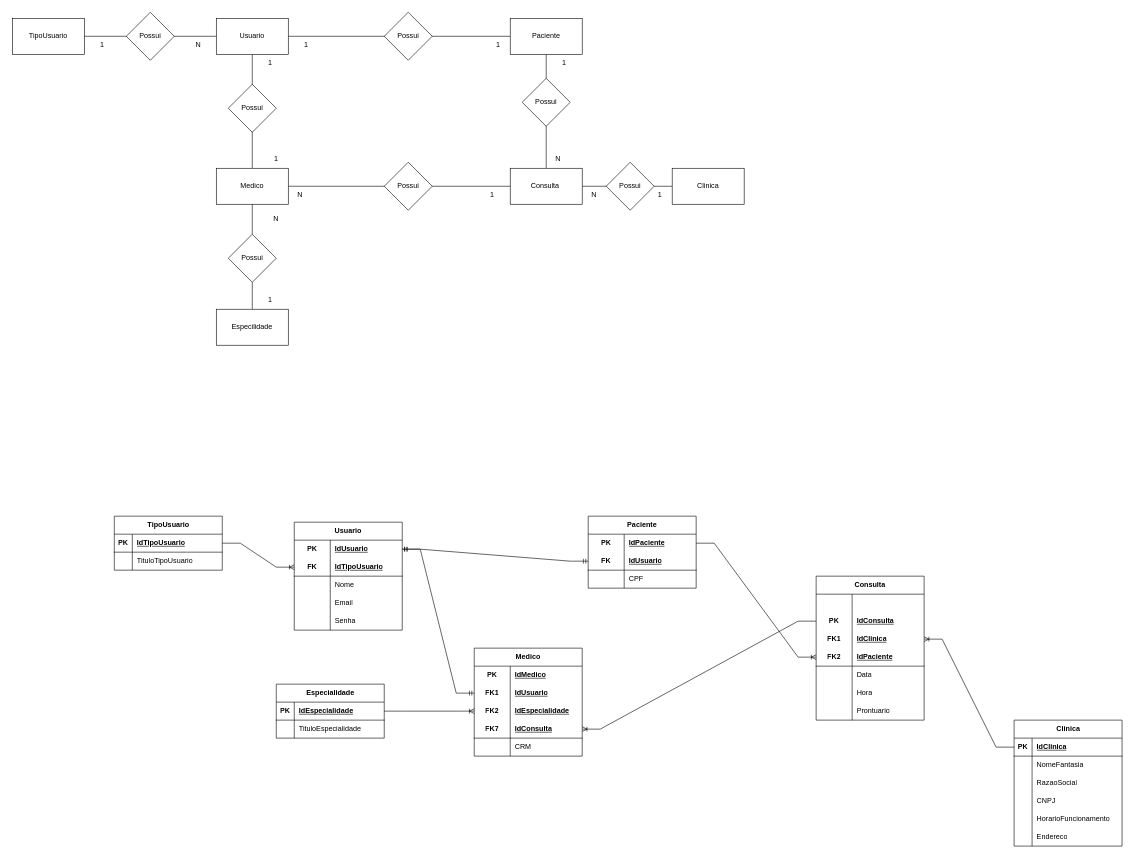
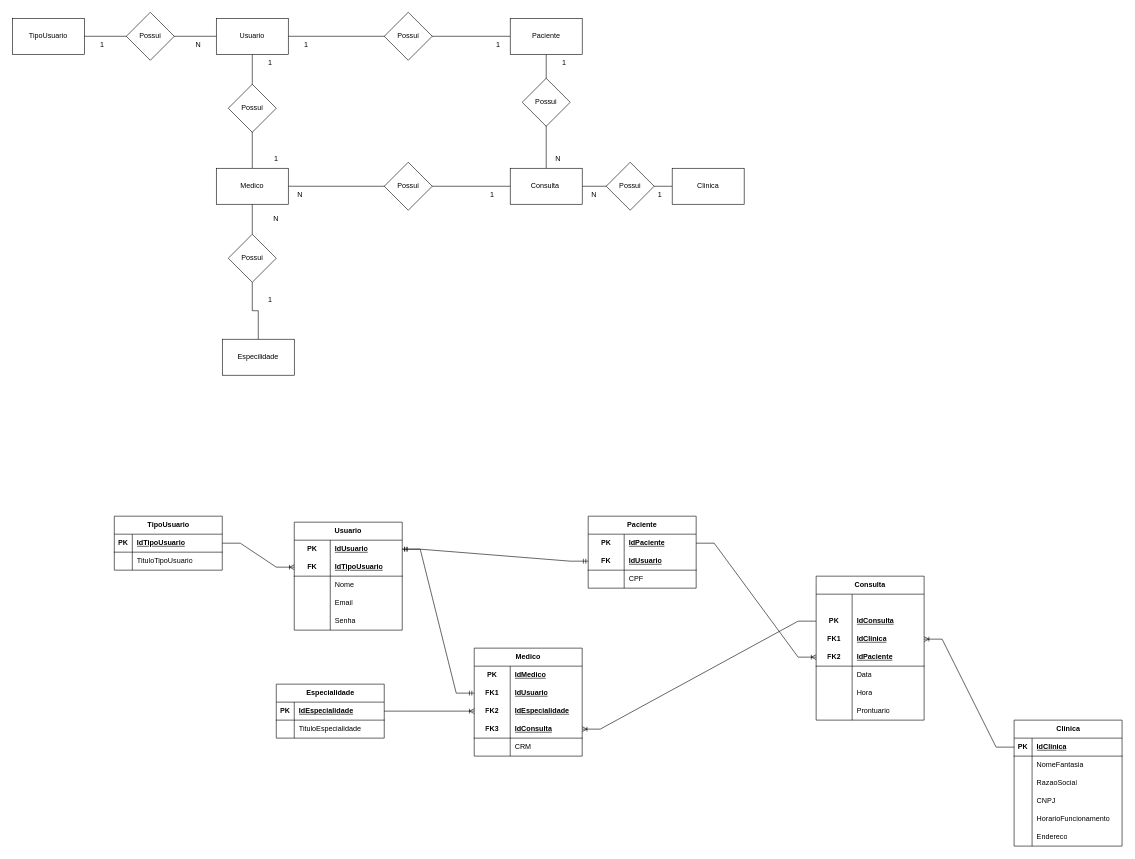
- <mxCell id="38" value="Especilidade" style="rounded=0;whiteSpace=wrap;html=1;" vertex="1" parent="1"><mxGeometry x="360" y="515" width="120" height="60" as="geometry" /></mxCell>
+ <mxCell id="38" value="Especilidade" style="rounded=0;whiteSpace=wrap;html=1;" vertex="1" parent="1"><mxGeometry x="370" y="565" width="120" height="60" as="geometry" /></mxCell>
- <mxCell id="122" value="FK7" style="shape=partialRectangle;connectable=0;fillColor=none;top=0;left=0;bottom=0;right=0;fontStyle=1;overflow=hidden;html=1;whiteSpace=wrap;" vertex="1" parent="121"><mxGeometry width="60" height="30" as="geometry"><mxRectangle width="60" height="30" as="alternateBounds" /></mxGeometry></mxCell>
+ <mxCell id="122" value="FK3" style="shape=partialRectangle;connectable=0;fillColor=none;top=0;left=0;bottom=0;right=0;fontStyle=1;overflow=hidden;html=1;whiteSpace=wrap;" vertex="1" parent="121"><mxGeometry width="60" height="30" as="geometry"><mxRectangle width="60" height="30" as="alternateBounds" /></mxGeometry></mxCell>
